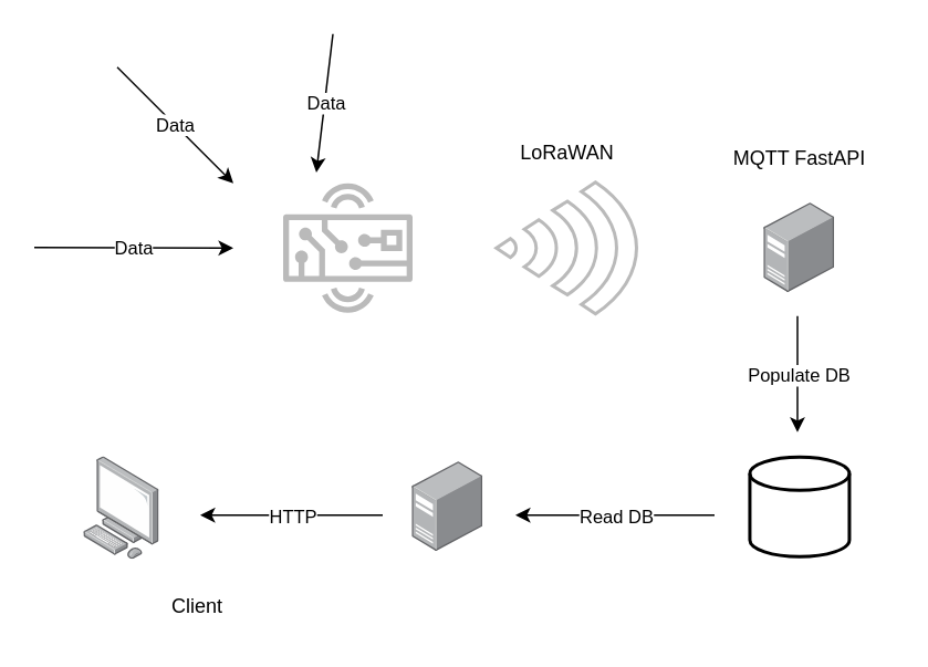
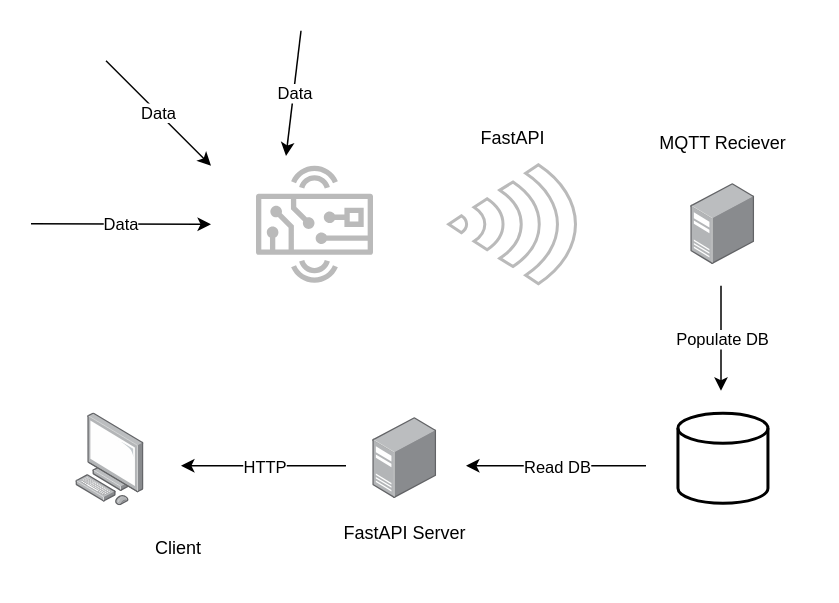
- <mxCell id="13" value="LoRaWAN" style="text;html=1;align=center;verticalAlign=middle;resizable=0;points=[];autosize=1;strokeColor=none;fillColor=none;" vertex="1" parent="1"><mxGeometry x="300.75" y="76.75" width="80" height="30" as="geometry" /></mxCell>
+ <mxCell id="13" value="FastAPI" style="text;html=1;align=center;verticalAlign=middle;resizable=0;points=[];autosize=1;strokeColor=none;fillColor=none;" vertex="1" parent="1"><mxGeometry x="300.75" y="76.75" width="80" height="30" as="geometry" /></mxCell>
- <mxCell id="14" value="MQTT FastAPI" style="text;html=1;align=center;verticalAlign=middle;resizable=0;points=[];autosize=1;strokeColor=none;fillColor=none;" vertex="1" parent="1"><mxGeometry x="426.3" y="80" width="110" height="30" as="geometry" /></mxCell>
+ <mxCell id="14" value="MQTT Reciever" style="text;html=1;align=center;verticalAlign=middle;resizable=0;points=[];autosize=1;strokeColor=none;fillColor=none;" vertex="1" parent="1"><mxGeometry x="426.3" y="80" width="110" height="30" as="geometry" /></mxCell>
+ <mxCell id="20" value="FastAPI Server" style="text;html=1;align=center;verticalAlign=middle;resizable=0;points=[];autosize=1;strokeColor=none;fillColor=none;" vertex="1" parent="1"><mxGeometry x="219.3" y="340" width="100" height="30" as="geometry" /></mxCell>
